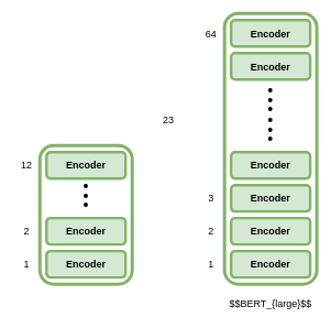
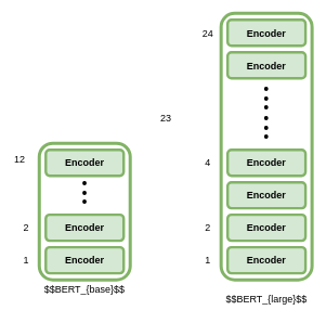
- <mxCell id="21" value="64" style="text;html=1;align=center;verticalAlign=middle;whiteSpace=wrap;rounded=0;fontSize=15;" vertex="1" parent="1"><mxGeometry x="300" y="35" width="40" height="30" as="geometry" /></mxCell>
+ <mxCell id="21" value="24" style="text;html=1;align=center;verticalAlign=middle;whiteSpace=wrap;rounded=0;fontSize=15;" vertex="1" parent="1"><mxGeometry x="300" y="35" width="40" height="30" as="geometry" /></mxCell>
- <mxCell id="15" value="12" style="text;html=1;align=center;verticalAlign=middle;whiteSpace=wrap;rounded=0;fontSize=15;" vertex="1" parent="1"><mxGeometry x="20" y="235" width="40" height="30" as="geometry" /></mxCell>
+ <mxCell id="15" value="12" style="text;html=1;align=center;verticalAlign=middle;whiteSpace=wrap;rounded=0;fontSize=15;" vertex="1" parent="1"><mxGeometry x="10" y="230" width="40" height="30" as="geometry" /></mxCell>
+ <mxCell id="19" value="4" style="text;html=1;align=center;verticalAlign=middle;whiteSpace=wrap;rounded=0;fontSize=15;" vertex="1" parent="1"><mxGeometry x="300" y="235" width="40" height="30" as="geometry" /></mxCell>
- <mxCell id="18" value="3" style="text;html=1;align=center;verticalAlign=middle;whiteSpace=wrap;rounded=0;fontSize=15;" vertex="1" parent="1"><mxGeometry x="300" y="285" width="40" height="30" as="geometry" /></mxCell>
+ <mxCell id="25" value="$$BERT_{base}$$" style="text;html=1;align=center;verticalAlign=middle;whiteSpace=wrap;rounded=0;fontSize=15;" vertex="1" parent="1"><mxGeometry x="75" y="430" width="110" height="30" as="geometry" /></mxCell>
